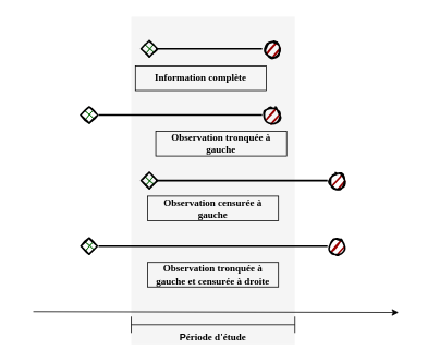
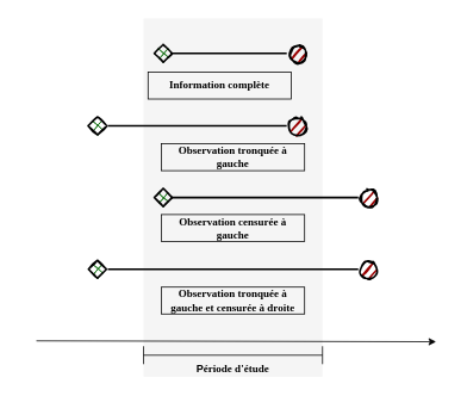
- <mxCell id="20" value="Observation tronquée à gauche" style="rounded=0;whiteSpace=wrap;html=1;fillColor=none;fontFamily=Times New Roman;fontStyle=1;verticalAlign=middle;" vertex="1" parent="1"><mxGeometry x="190" y="160" width="160" height="30" as="geometry" /></mxCell>
+ <mxCell id="20" value="Observation tronquée à gauche" style="rounded=0;whiteSpace=wrap;html=1;fillColor=none;fontFamily=Times New Roman;fontStyle=1;verticalAlign=middle;" vertex="1" parent="1"><mxGeometry x="180" y="160" width="160" height="30" as="geometry" /></mxCell>
